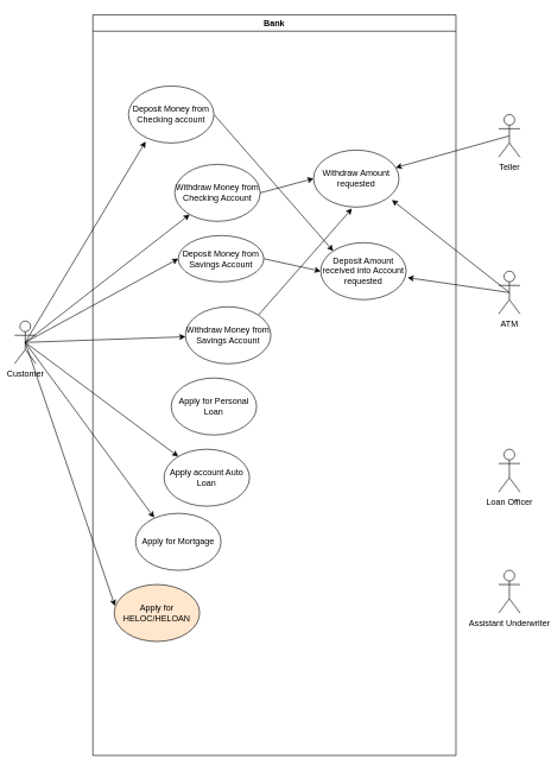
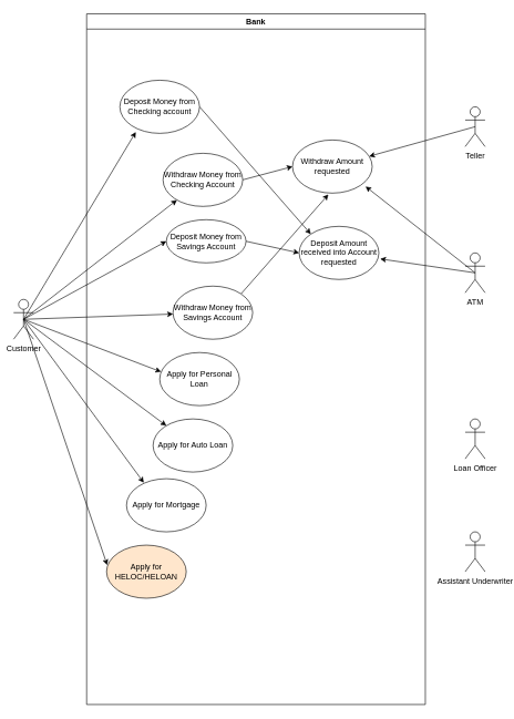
+ <mxCell id="28" style="edgeStyle=none;rounded=0;orthogonalLoop=1;jettySize=auto;html=1;exitX=0.5;exitY=0.5;exitDx=0;exitDy=0;exitPerimeter=0;entryX=0.017;entryY=0.363;entryDx=0;entryDy=0;entryPerimeter=0;" edge="1" parent="1" source="21" target="10"><mxGeometry relative="1" as="geometry" /></mxCell>
- <mxCell id="13" value="Apply account Auto Loan" style="ellipse;whiteSpace=wrap;html=1;" vertex="1" parent="2"><mxGeometry x="100" y="610" width="120" height="80" as="geometry" /></mxCell>
+ <mxCell id="13" value="Apply for Auto Loan" style="ellipse;whiteSpace=wrap;html=1;" vertex="1" parent="2"><mxGeometry x="100" y="610" width="120" height="80" as="geometry" /></mxCell>
